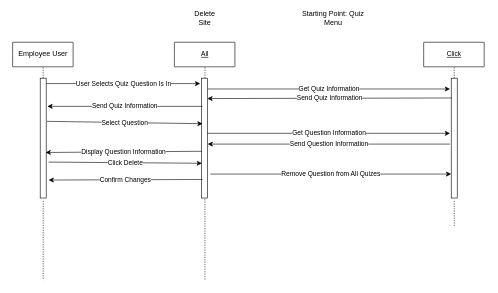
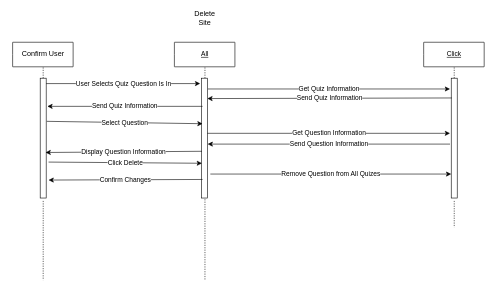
- <mxCell id="20" value="Starting Point: Quiz Menu" style="text;html=1;strokeColor=none;fillColor=none;align=center;verticalAlign=middle;whiteSpace=wrap;rounded=0;" parent="1" vertex="1"><mxGeometry x="500" y="20" width="110" height="20" as="geometry" /></mxCell>
- <mxCell id="4" value="Employee User" style="text;vsdxID=3;fillColor=none;gradientColor=none;strokeColor=none;spacingTop=-3;spacingBottom=-3;spacingLeft=-3;spacingRight=-3;labelBackgroundColor=none;rounded=0;html=1;whiteSpace=wrap;verticalAlign=middle;align=center;;html=1;" parent="2" vertex="1"><mxGeometry y="-0.48" width="101.6" height="41.91" as="geometry" /></mxCell>
+ <mxCell id="4" value="Confirm User" style="text;vsdxID=3;fillColor=none;gradientColor=none;strokeColor=none;spacingTop=-3;spacingBottom=-3;spacingLeft=-3;spacingRight=-3;labelBackgroundColor=none;rounded=0;html=1;whiteSpace=wrap;verticalAlign=middle;align=center;;html=1;" parent="2" vertex="1"><mxGeometry y="-0.48" width="101.6" height="41.91" as="geometry" /></mxCell>
